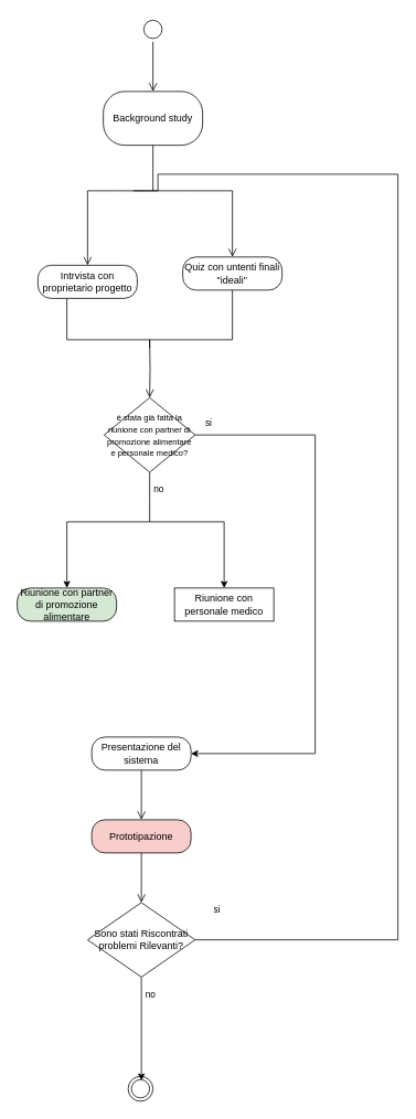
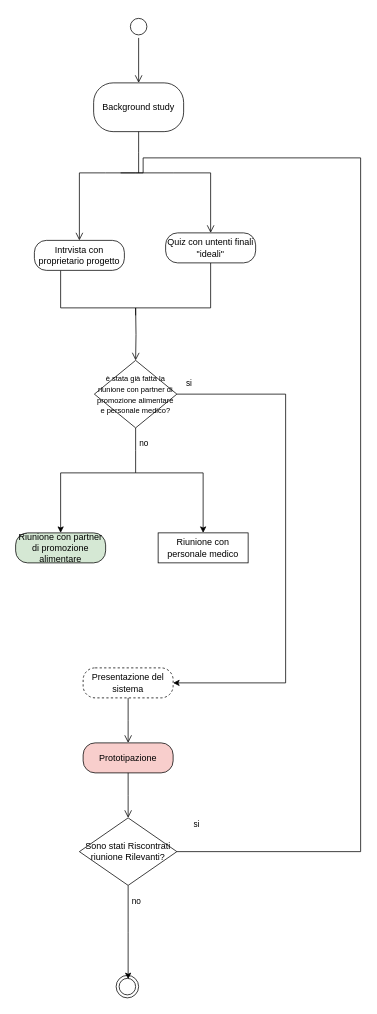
- <mxCell id="20" value="Presentazione del sistema" style="rounded=1;whiteSpace=wrap;html=1;arcSize=40;" parent="1" vertex="1"><mxGeometry x="110" y="890" width="120" height="40" as="geometry" /></mxCell>
+ <mxCell id="20" value="Presentazione del sistema" style="rounded=1;whiteSpace=wrap;html=1;arcSize=40;dashed=1;" parent="1" vertex="1"><mxGeometry x="110" y="890" width="120" height="40" as="geometry" /></mxCell>
- <mxCell id="28" value="Sono stati Riscontrati problemi Rilevanti?" style="rhombus;whiteSpace=wrap;html=1;" parent="1" vertex="1"><mxGeometry x="105" y="1090" width="130" height="90" as="geometry" /></mxCell>
+ <mxCell id="28" value="Sono stati Riscontrati riunione Rilevanti?" style="rhombus;whiteSpace=wrap;html=1;" parent="1" vertex="1"><mxGeometry x="105" y="1090" width="130" height="90" as="geometry" /></mxCell>
